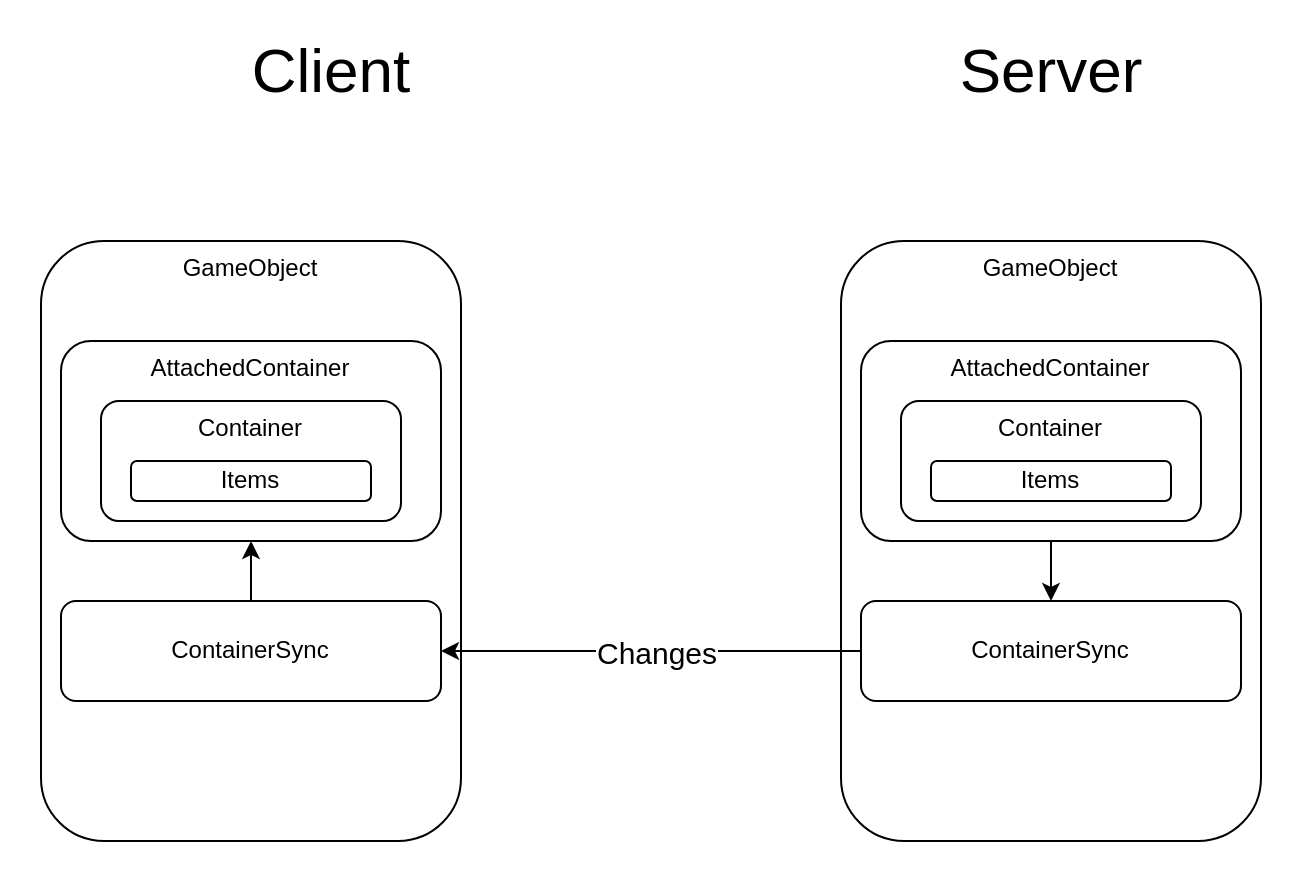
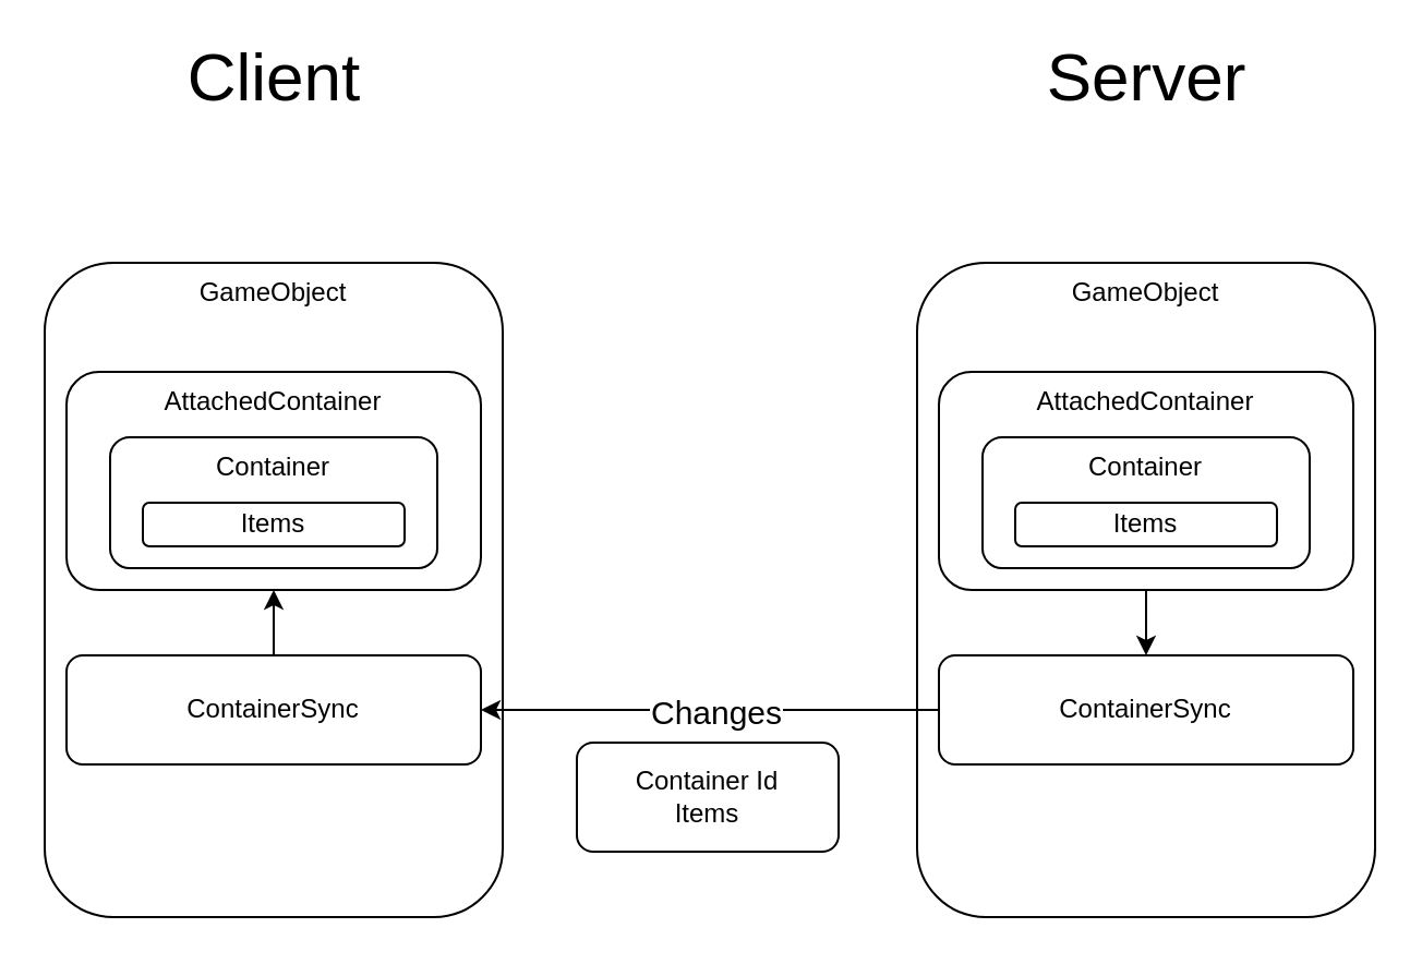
- <mxCell id="4" value="&lt;font style=&quot;font-size: 31px&quot;&gt;Client&lt;/font&gt;" style="text;html=1;align=center;verticalAlign=middle;resizable=0;points=[];autosize=1;" vertex="1" parent="1"><mxGeometry x="120" y="20" width="90" height="30" as="geometry" /></mxCell>
+ <mxCell id="4" value="&lt;font style=&quot;font-size: 31px&quot;&gt;Client&lt;/font&gt;" style="text;html=1;align=center;verticalAlign=middle;resizable=0;points=[];autosize=1;" vertex="1" parent="1"><mxGeometry x="80" y="20" width="90" height="30" as="geometry" /></mxCell>
+ <mxCell id="18" value="Container Id&lt;br&gt;Items" style="rounded=1;whiteSpace=wrap;html=1;" vertex="1" parent="1"><mxGeometry x="264" y="340" width="120" height="50" as="geometry" /></mxCell>
